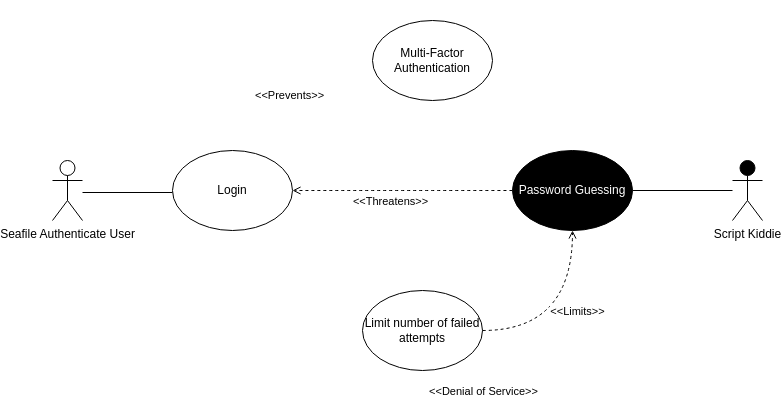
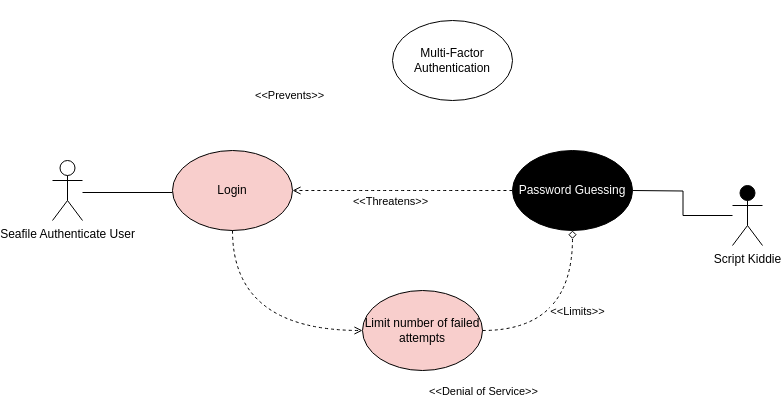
- <mxCell id="7" value="Multi-Factor Authentication" style="ellipse;whiteSpace=wrap;html=1;" parent="1" vertex="1"><mxGeometry x="340" y="20" width="120" height="80" as="geometry" /></mxCell>
+ <mxCell id="7" value="Multi-Factor Authentication" style="ellipse;whiteSpace=wrap;html=1;" parent="1" vertex="1"><mxGeometry x="360" y="20" width="120" height="80" as="geometry" /></mxCell>
- <mxCell id="4" value="Login" style="ellipse;whiteSpace=wrap;html=1;fillColor=#FFFFFF;" parent="1" vertex="1"><mxGeometry x="140" y="150" width="120" height="80" as="geometry" /></mxCell>
+ <mxCell id="4" value="Login" style="ellipse;whiteSpace=wrap;html=1;fillColor=#f8cecc;" parent="1" vertex="1"><mxGeometry x="140" y="150" width="120" height="80" as="geometry" /></mxCell>
- <mxCell id="9" value="Script Kiddie" style="shape=umlActor;verticalLabelPosition=bottom;verticalAlign=top;html=1;outlineConnect=0;fillColor=#000000;" parent="1" vertex="1"><mxGeometry x="700" y="160" width="30" height="60" as="geometry" /></mxCell>
+ <mxCell id="9" value="Script Kiddie" style="shape=umlActor;verticalLabelPosition=bottom;verticalAlign=top;html=1;outlineConnect=0;fillColor=#000000;" parent="1" vertex="1"><mxGeometry x="700" y="185" width="30" height="60" as="geometry" /></mxCell>
- <mxCell id="13" style="edgeStyle=orthogonalEdgeStyle;curved=1;rounded=0;orthogonalLoop=1;jettySize=auto;html=1;dashed=1;endArrow=open;endFill=0;strokeWidth=1;exitX=1;exitY=0.5;exitDx=0;exitDy=0;entryX=0.5;entryY=1;entryDx=0;entryDy=0;" parent="1" source="5" target="12" edge="1"><mxGeometry relative="1" as="geometry"><mxPoint x="370" y="260" as="targetPoint" /><mxPoint x="380" y="330" as="sourcePoint" /></mxGeometry></mxCell>
+ <mxCell id="13" style="edgeStyle=orthogonalEdgeStyle;curved=1;rounded=0;orthogonalLoop=1;jettySize=auto;html=1;dashed=1;endArrow=diamond;endFill=0;strokeWidth=1;exitX=1;exitY=0.5;exitDx=0;exitDy=0;entryX=0.5;entryY=1;entryDx=0;entryDy=0;" parent="1" source="5" target="12" edge="1"><mxGeometry relative="1" as="geometry"><mxPoint x="370" y="260" as="targetPoint" /><mxPoint x="380" y="330" as="sourcePoint" /></mxGeometry></mxCell>
+ <mxCell id="6" value="" style="endArrow=open;dashed=1;html=1;entryX=0;entryY=0.5;entryDx=0;entryDy=0;edgeStyle=orthogonalEdgeStyle;curved=1;endFill=0;strokeWidth=1;exitX=0.5;exitY=1;exitDx=0;exitDy=0;" parent="1" source="4" target="5" edge="1"><mxGeometry width="50" height="50" relative="1" as="geometry"><mxPoint x="120" y="320" as="sourcePoint" /><mxPoint x="110" y="300" as="targetPoint" /></mxGeometry></mxCell>
- <mxCell id="5" value="Limit number of failed attempts" style="ellipse;whiteSpace=wrap;html=1;fillColor=#FFFFFF;" parent="1" vertex="1"><mxGeometry x="330" y="290" width="120" height="80" as="geometry" /></mxCell>
+ <mxCell id="5" value="Limit number of failed attempts" style="ellipse;whiteSpace=wrap;html=1;fillColor=#f8cecc;" parent="1" vertex="1"><mxGeometry x="330" y="290" width="120" height="80" as="geometry" /></mxCell>
